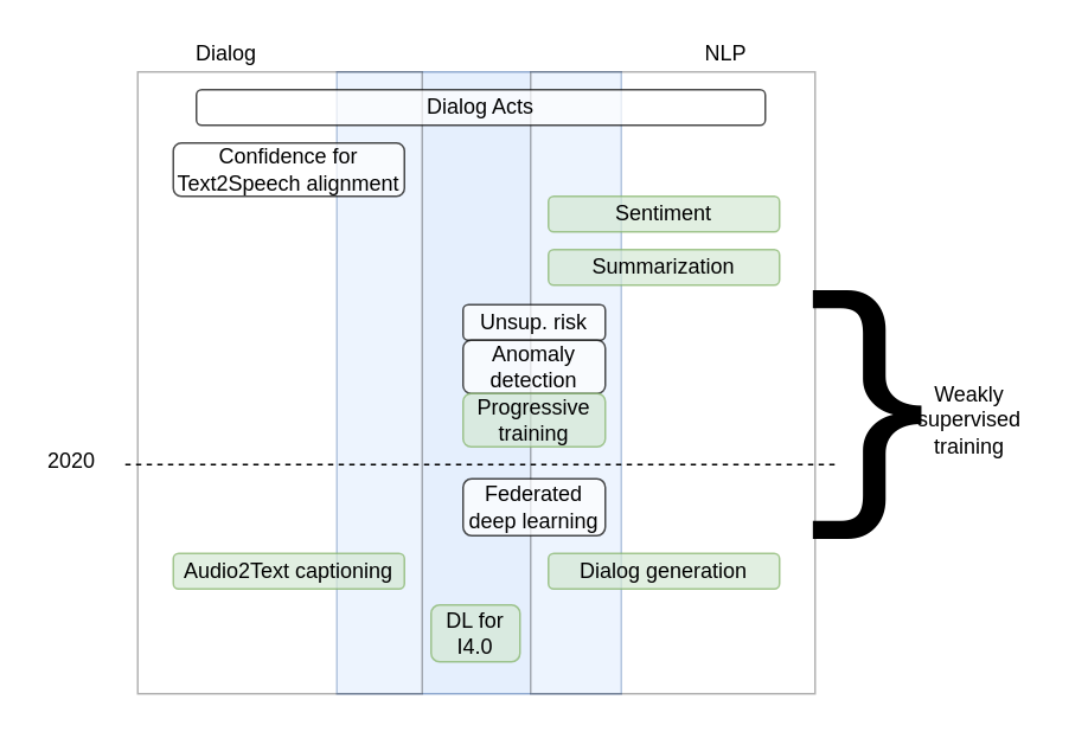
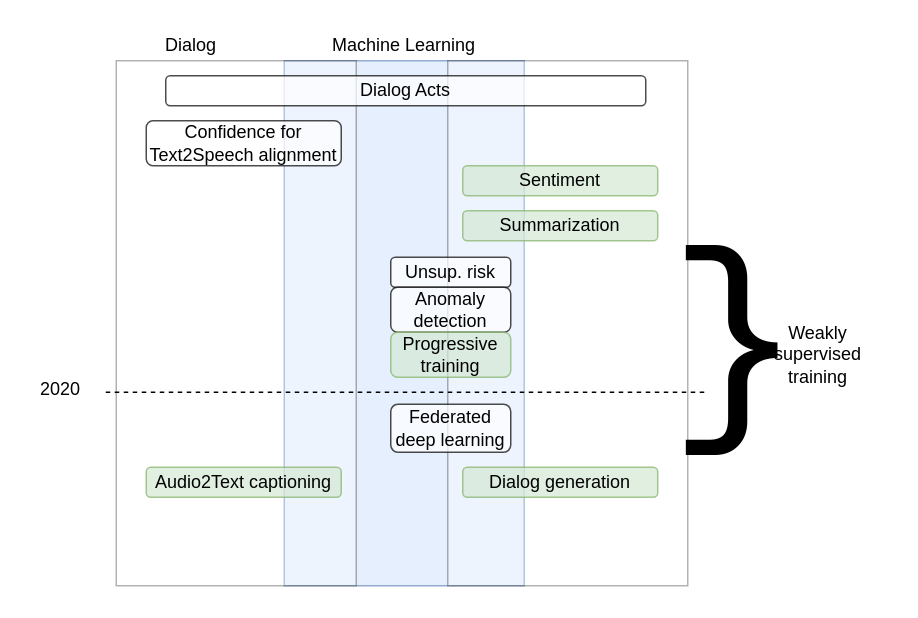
+ <mxCell id="5" value="Machine Learning" style="text;html=1;strokeColor=none;fillColor=none;align=center;verticalAlign=middle;whiteSpace=wrap;rounded=0;opacity=70;" vertex="1" parent="1"><mxGeometry x="209" y="20" width="120" height="20" as="geometry" /></mxCell>
- <mxCell id="6" value="NLP" style="text;html=1;strokeColor=none;fillColor=none;align=center;verticalAlign=middle;whiteSpace=wrap;rounded=0;opacity=70;" vertex="1" parent="1"><mxGeometry x="358" y="20" width="100" height="20" as="geometry" /></mxCell>
- <mxCell id="20" value="&lt;div&gt;DL for&lt;/div&gt;&lt;div&gt;I4.0&lt;br&gt;&lt;/div&gt;" style="rounded=1;whiteSpace=wrap;html=1;fillColor=#d5e8d4;opacity=70;strokeColor=#82b366;" vertex="1" parent="1"><mxGeometry x="242" y="340" width="50" height="32" as="geometry" /></mxCell>
